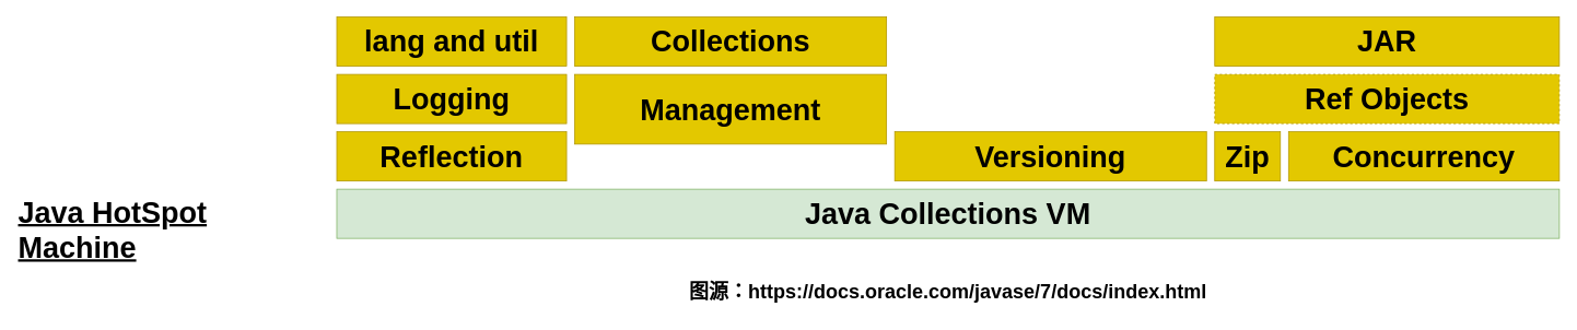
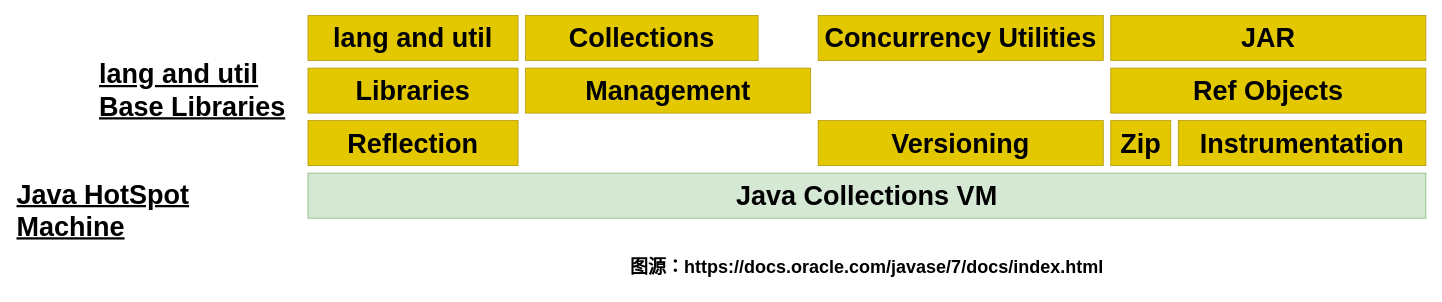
- <mxCell id="11" value="&lt;a style=&quot;color: rgb(0, 0, 0); font-family: Arial, Helvetica, sans-serif; font-weight: bold; text-decoration-line: none;&quot; alt=&quot;Framework for representing and manipulating collections&quot; class=&quot;atext&quot; href=&quot;https://docs.oracle.com/javase/7/docs/technotes/guides/collections/index.html&quot;&gt;Collections&lt;/a&gt;" style="rounded=0;whiteSpace=wrap;html=1;fontSize=36;fillColor=#e3c800;strokeColor=#B09500;fontColor=#000000;" vertex="1" parent="1"><mxGeometry x="700" y="20" width="380" height="60" as="geometry" /></mxCell>
+ <mxCell id="11" value="&lt;a style=&quot;color: rgb(0, 0, 0); font-family: Arial, Helvetica, sans-serif; font-weight: bold; text-decoration-line: none;&quot; alt=&quot;Framework for representing and manipulating collections&quot; class=&quot;atext&quot; href=&quot;https://docs.oracle.com/javase/7/docs/technotes/guides/collections/index.html&quot;&gt;Collections&lt;/a&gt;" style="rounded=0;whiteSpace=wrap;html=1;fontSize=36;fillColor=#e3c800;strokeColor=#B09500;fontColor=#000000;" vertex="1" parent="1"><mxGeometry x="700" y="20" width="310" height="60" as="geometry" /></mxCell>
+ <mxCell id="12" value="&lt;a style=&quot;color: rgb(0, 0, 0); font-family: Arial, Helvetica, sans-serif; font-weight: bold; text-decoration-line: none;&quot; alt=&quot;Concurrency utilities&quot; class=&quot;atext&quot; href=&quot;https://docs.oracle.com/javase/7/docs/technotes/guides/concurrency/index.html&quot;&gt;Concurrency Utilities&lt;/a&gt;" style="rounded=0;whiteSpace=wrap;html=1;fontSize=36;fillColor=#e3c800;strokeColor=#B09500;fontColor=#000000;" vertex="1" parent="1"><mxGeometry x="1090" y="20" width="380" height="60" as="geometry" /></mxCell>
+ <mxCell id="15" value="&lt;a style=&quot;font-size: 36px; color: rgb(0, 0, 0); font-family: Arial, Helvetica, sans-serif; text-decoration: underline; font-style: normal; font-variant-ligatures: normal; font-variant-caps: normal; font-weight: 400; letter-spacing: normal; orphans: 2; text-align: right; text-indent: 0px; text-transform: none; widows: 2; word-spacing: 0px; -webkit-text-stroke-width: 0px;&quot; class=&quot;ahead&quot; href=&quot;https://docs.oracle.com/javase/7/docs/technotes/guides/index.html#langutil&quot;&gt;&lt;b style=&quot;font-size: 36px;&quot;&gt;lang and util&lt;br style=&quot;font-size: 36px;&quot;&gt;Base Libraries&lt;/b&gt;&lt;/a&gt;" style="text;whiteSpace=wrap;html=1;fontSize=36;" vertex="1" parent="1"><mxGeometry x="130" y="70" width="260" height="100" as="geometry" /></mxCell>
- <mxCell id="7" value="&lt;a style=&quot;color: rgb(0, 0, 0); font-family: Arial, Helvetica, sans-serif; font-weight: bold; text-decoration-line: none;&quot; class=&quot;atext&quot; href=&quot;https://docs.oracle.com/javase/7/docs/technotes/guides/logging/index.html&quot; alt=&quot;Logging features&quot;&gt;Logging&lt;/a&gt;" style="rounded=0;whiteSpace=wrap;html=1;fontSize=36;fillColor=#e3c800;strokeColor=#B09500;fontColor=#000000;" vertex="1" parent="1"><mxGeometry x="410" y="90" width="280" height="60" as="geometry" /></mxCell>
+ <mxCell id="7" value="&lt;a style=&quot;color: rgb(0, 0, 0); font-family: Arial, Helvetica, sans-serif; font-weight: bold; text-decoration-line: none;&quot; class=&quot;atext&quot; href=&quot;https://docs.oracle.com/javase/7/docs/technotes/guides/logging/index.html&quot; alt=&quot;Logging features&quot;&gt;Libraries&lt;/a&gt;" style="rounded=0;whiteSpace=wrap;html=1;fontSize=36;fillColor=#e3c800;strokeColor=#B09500;fontColor=#000000;" vertex="1" parent="1"><mxGeometry x="410" y="90" width="280" height="60" as="geometry" /></mxCell>
- <mxCell id="9" value="&lt;a style=&quot;color: rgb(0, 0, 0); font-family: Arial, Helvetica, sans-serif; font-weight: bold; text-decoration-line: none;&quot; class=&quot;atext&quot; href=&quot;https://docs.oracle.com/javase/7/docs/api/java/lang/ref/package-summary.html&quot; alt=&quot;Reference Objects API&quot;&gt;Ref Objects&lt;/a&gt;" style="rounded=0;whiteSpace=wrap;html=1;fontSize=36;fillColor=#e3c800;strokeColor=#B09500;fontColor=#000000;dashed=1;" vertex="1" parent="1"><mxGeometry x="1480" y="90" width="420" height="60" as="geometry" /></mxCell>
+ <mxCell id="9" value="&lt;a style=&quot;color: rgb(0, 0, 0); font-family: Arial, Helvetica, sans-serif; font-weight: bold; text-decoration-line: none;&quot; class=&quot;atext&quot; href=&quot;https://docs.oracle.com/javase/7/docs/api/java/lang/ref/package-summary.html&quot; alt=&quot;Reference Objects API&quot;&gt;Ref Objects&lt;/a&gt;" style="rounded=0;whiteSpace=wrap;html=1;fontSize=36;fillColor=#e3c800;strokeColor=#B09500;fontColor=#000000;" vertex="1" parent="1"><mxGeometry x="1480" y="90" width="420" height="60" as="geometry" /></mxCell>
- <mxCell id="8" value="&lt;a style=&quot;color: rgb(0, 0, 0); font-family: Arial, Helvetica, sans-serif; font-weight: bold; text-decoration-line: none;&quot; alt=&quot;Java virtual machine monitoring and management&quot; class=&quot;atext&quot; href=&quot;https://docs.oracle.com/javase/7/docs/technotes/guides/management/index.html&quot;&gt;Management&lt;/a&gt;" style="rounded=0;whiteSpace=wrap;html=1;fontSize=36;fillColor=#e3c800;strokeColor=#B09500;fontColor=#000000;" vertex="1" parent="1"><mxGeometry x="700" y="90" width="380" height="85" as="geometry" /></mxCell>
+ <mxCell id="8" value="&lt;a style=&quot;color: rgb(0, 0, 0); font-family: Arial, Helvetica, sans-serif; font-weight: bold; text-decoration-line: none;&quot; alt=&quot;Java virtual machine monitoring and management&quot; class=&quot;atext&quot; href=&quot;https://docs.oracle.com/javase/7/docs/technotes/guides/management/index.html&quot;&gt;Management&lt;/a&gt;" style="rounded=0;whiteSpace=wrap;html=1;fontSize=36;fillColor=#e3c800;strokeColor=#B09500;fontColor=#000000;" vertex="1" parent="1"><mxGeometry x="700" y="90" width="380" height="60" as="geometry" /></mxCell>
- <mxCell id="6" value="&lt;a style=&quot;color: rgb(0, 0, 0); font-family: Arial, Helvetica, sans-serif; font-weight: bold; text-decoration-line: none;&quot; alt=&quot;instrumentation&quot; class=&quot;atext&quot; href=&quot;https://docs.oracle.com/javase/7/docs/technotes/guides/instrumentation/index.html&quot;&gt;Concurrency&lt;/a&gt;" style="rounded=0;whiteSpace=wrap;html=1;fontSize=36;fillColor=#e3c800;strokeColor=#B09500;fontColor=#000000;" vertex="1" parent="1"><mxGeometry x="1570" y="160" width="330" height="60" as="geometry" /></mxCell>
+ <mxCell id="6" value="&lt;a style=&quot;color: rgb(0, 0, 0); font-family: Arial, Helvetica, sans-serif; font-weight: bold; text-decoration-line: none;&quot; alt=&quot;instrumentation&quot; class=&quot;atext&quot; href=&quot;https://docs.oracle.com/javase/7/docs/technotes/guides/instrumentation/index.html&quot;&gt;Instrumentation&lt;/a&gt;" style="rounded=0;whiteSpace=wrap;html=1;fontSize=36;fillColor=#e3c800;strokeColor=#B09500;fontColor=#000000;" vertex="1" parent="1"><mxGeometry x="1570" y="160" width="330" height="60" as="geometry" /></mxCell>
